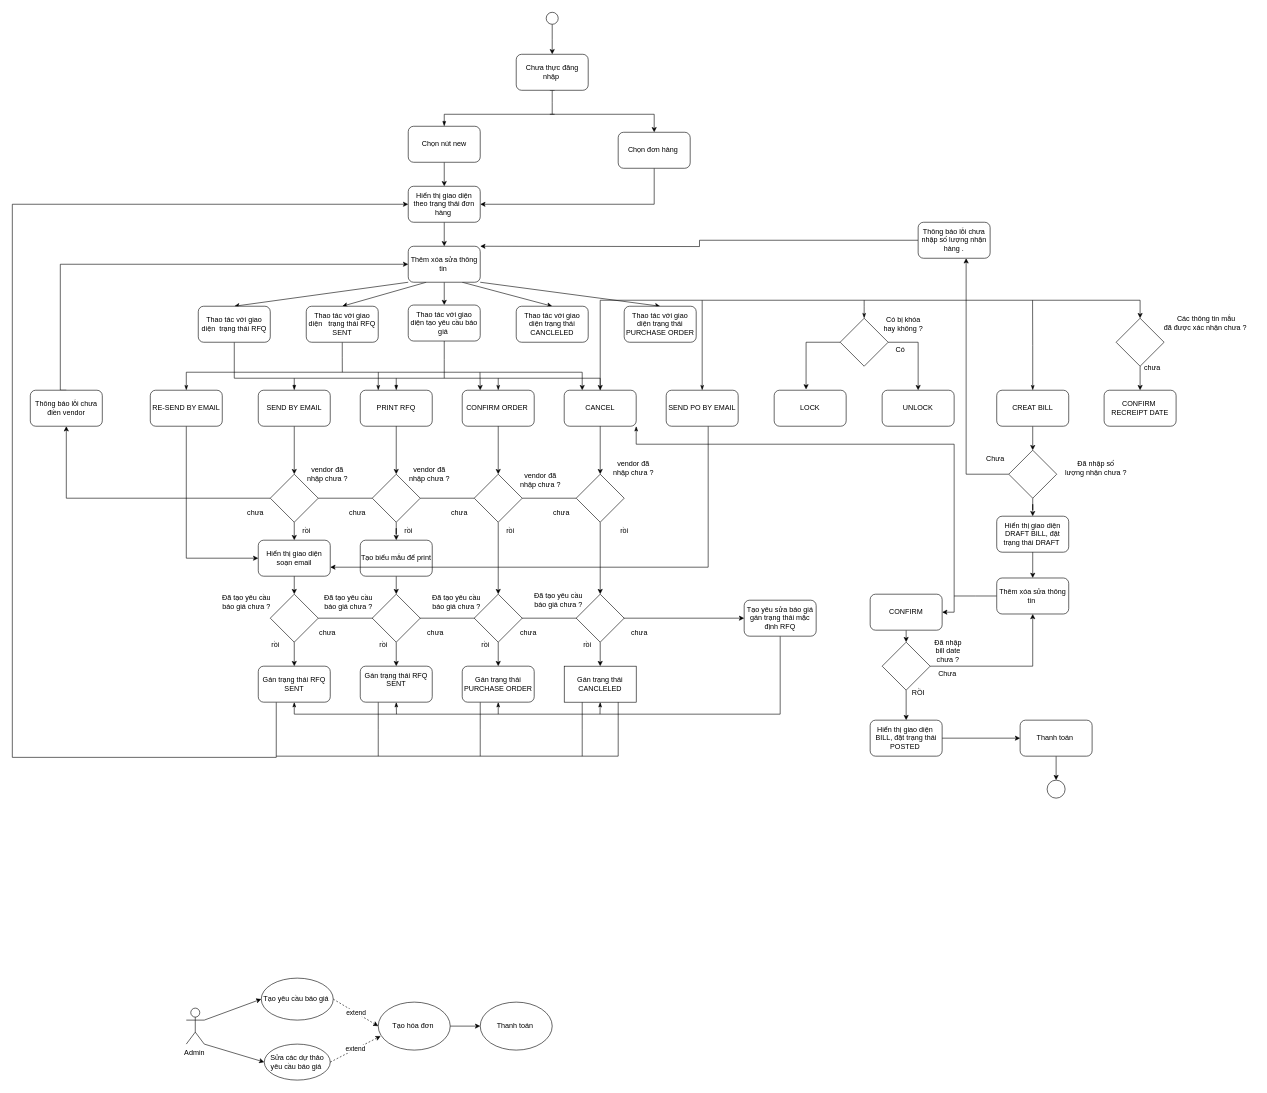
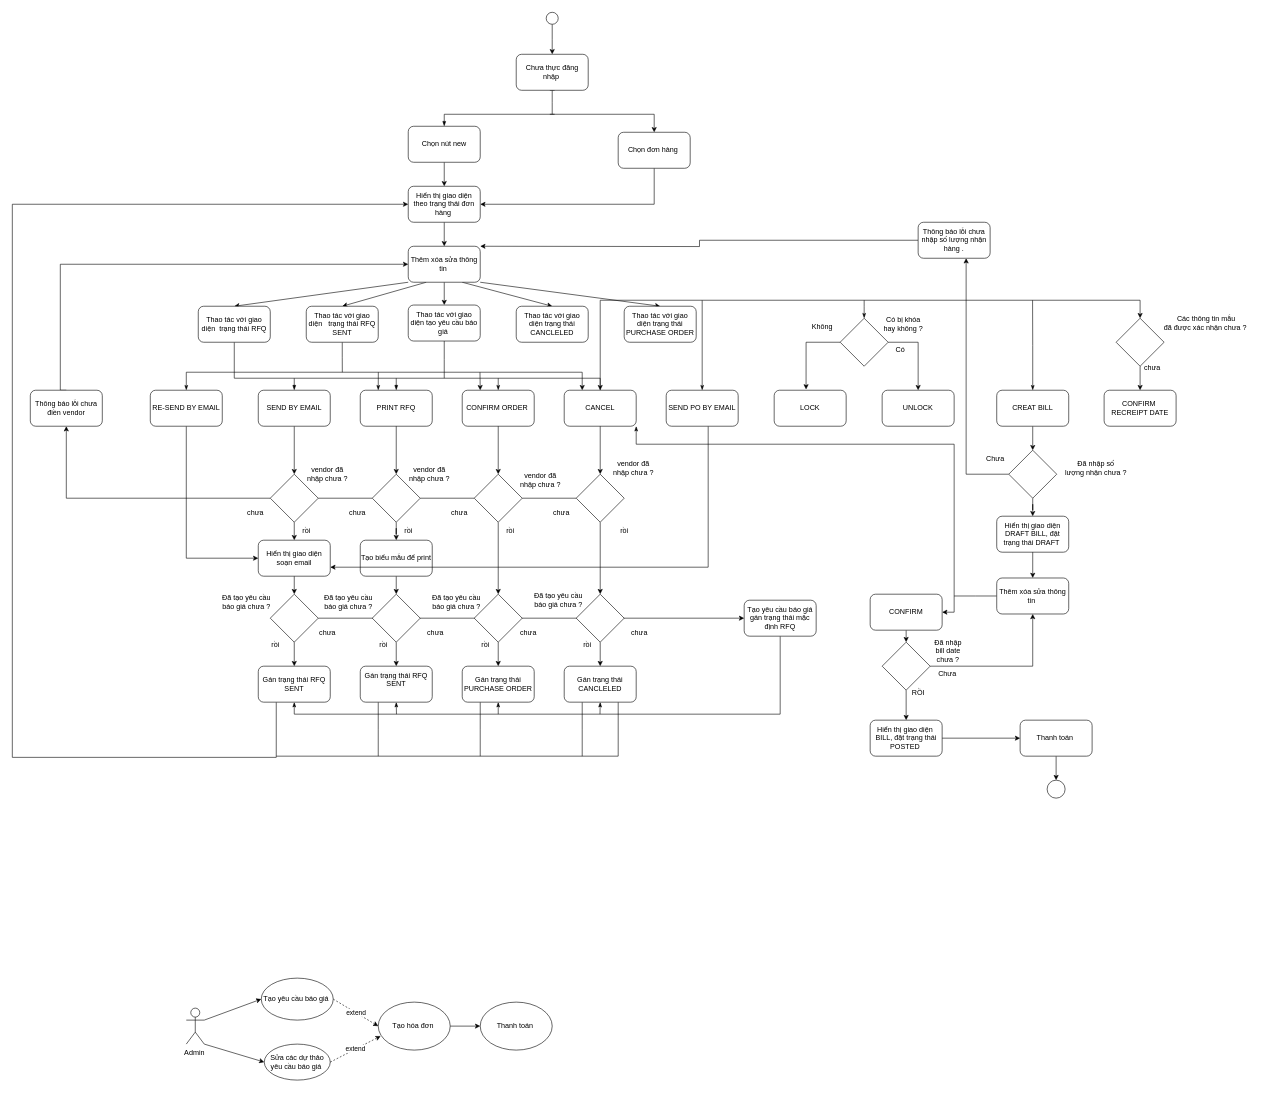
+ <mxCell id="127" value="Không" style="text;html=1;align=center;verticalAlign=middle;resizable=0;points=[];autosize=1;strokeColor=none;fillColor=none;" vertex="1" parent="1"><mxGeometry x="1340" y="530" width="60" height="30" as="geometry" /></mxCell>
- <mxCell id="79" value="Tạo yêu sửa báo giá gán trạng thái mặc định RFQ" style="rounded=1;whiteSpace=wrap;html=1;" vertex="1" parent="1"><mxGeometry x="1240" y="1000" width="120" height="60" as="geometry" /></mxCell>
+ <mxCell id="79" value="Tạo yêu cầu báo giá gán trạng thái mặc định RFQ" style="rounded=1;whiteSpace=wrap;html=1;" vertex="1" parent="1"><mxGeometry x="1240" y="1000" width="120" height="60" as="geometry" /></mxCell>
- <mxCell id="68" value="Gán trạng thái CANCLELED" style="whiteSpace=wrap;html=1;rounded=0;" vertex="1" parent="1"><mxGeometry x="940" y="1110" width="120" height="60" as="geometry" /></mxCell>
+ <mxCell id="68" value="Gán trạng thái CANCLELED" style="rounded=1;whiteSpace=wrap;html=1;" vertex="1" parent="1"><mxGeometry x="940" y="1110" width="120" height="60" as="geometry" /></mxCell>
